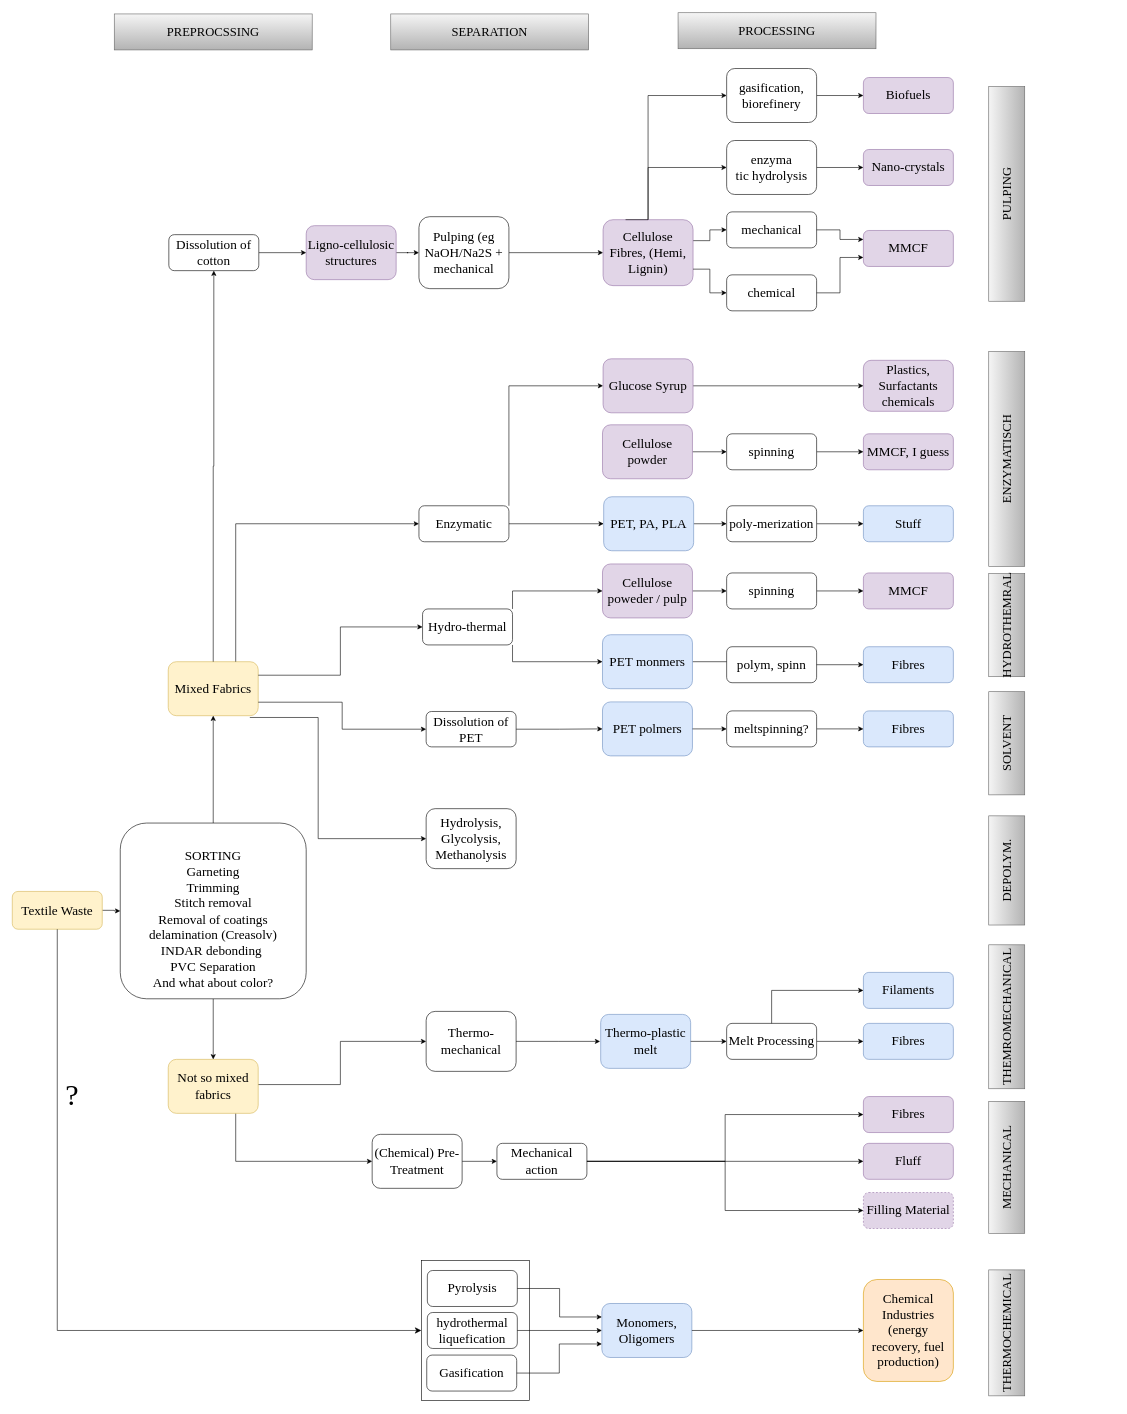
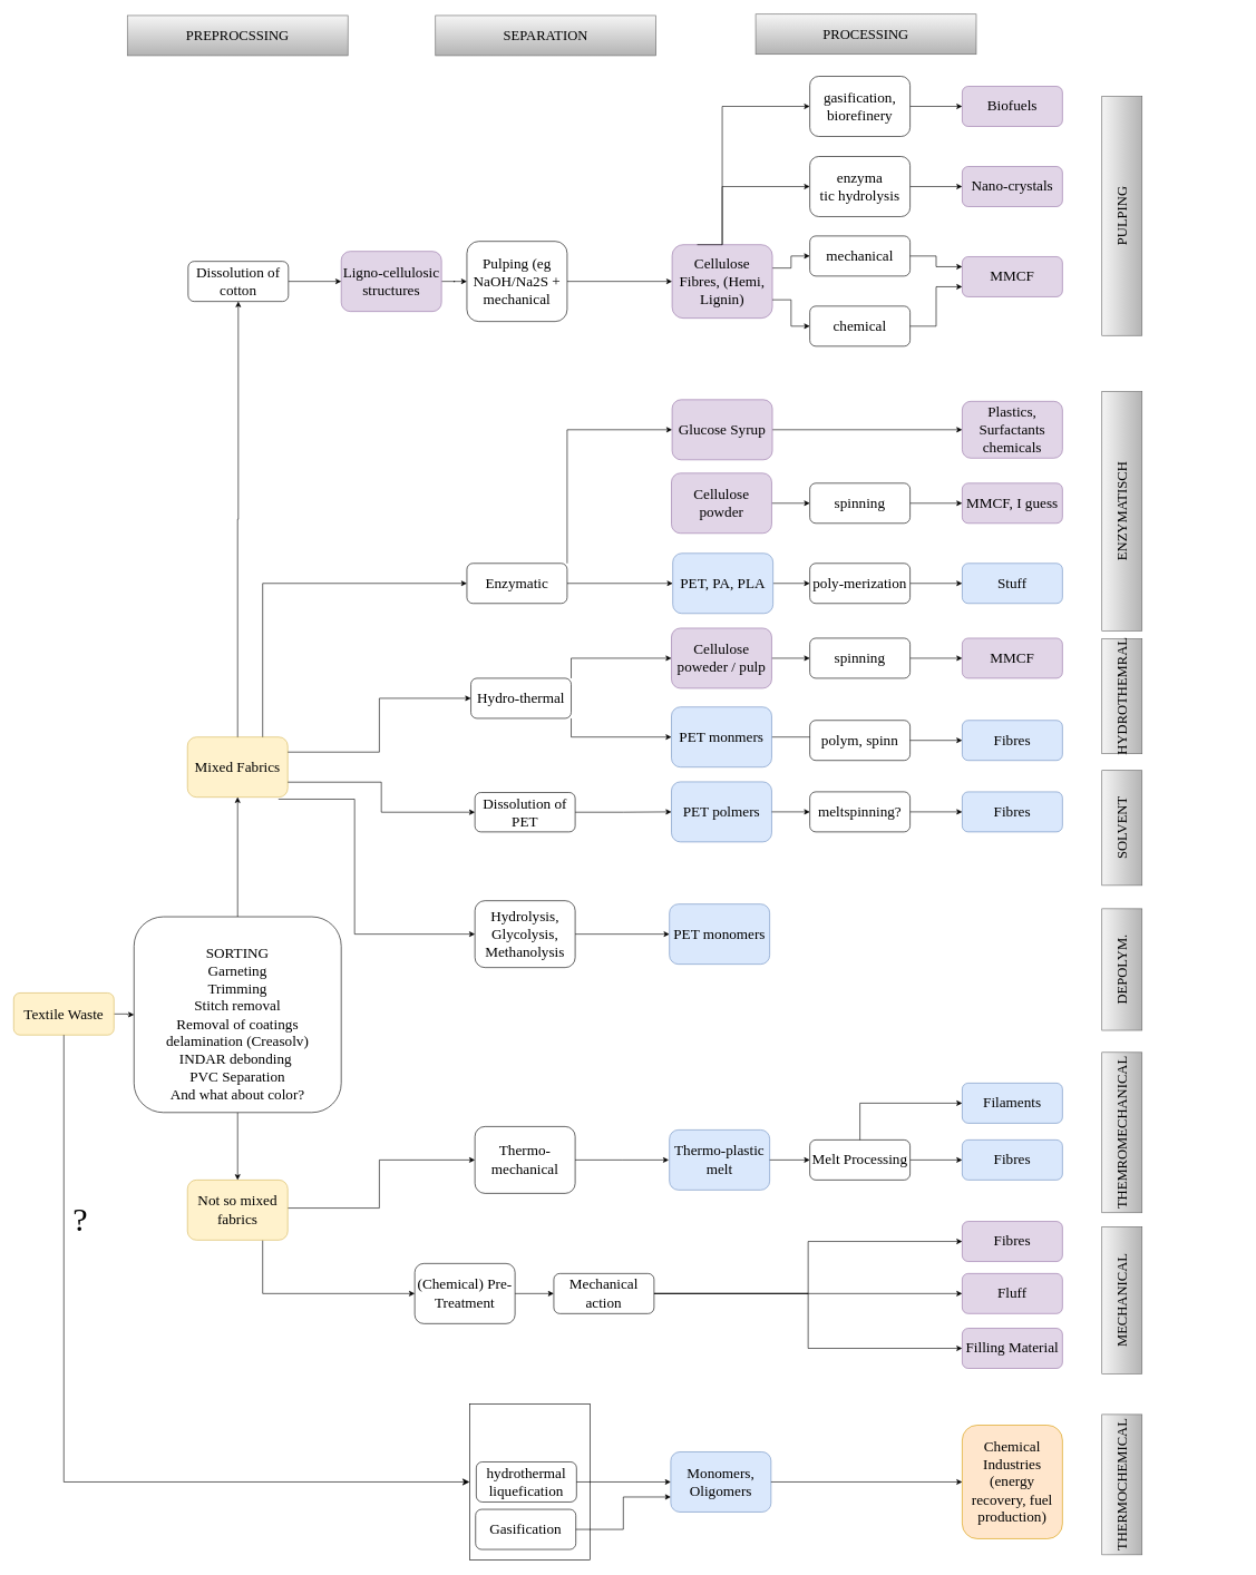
+ <mxCell id="51" value="" style="edgeStyle=orthogonalEdgeStyle;rounded=0;orthogonalLoop=1;jettySize=auto;html=1;" parent="1" source="52" target="54" edge="1"><mxGeometry relative="1" as="geometry" /></mxCell>
+ <mxCell id="54" value="PET monomers" style="rounded=1;whiteSpace=wrap;html=1;fontFamily=Rubik light;fontSize=22;fillColor=#dae8fc;strokeColor=#6c8ebf;" parent="1" vertex="1"><mxGeometry x="1001" y="1352" width="150" height="90" as="geometry" /></mxCell>
- <mxCell id="10" value="Filling Material" style="rounded=1;whiteSpace=wrap;html=1;fontFamily=Rubik light;fontSize=22;fillColor=#e1d5e7;strokeColor=#9673a6;dashed=1;" parent="1" vertex="1"><mxGeometry x="1439" y="1987" width="150" height="60" as="geometry" /></mxCell>
+ <mxCell id="10" value="Filling Material" style="rounded=1;whiteSpace=wrap;html=1;fontFamily=Rubik light;fontSize=22;fillColor=#e1d5e7;strokeColor=#9673a6;" parent="1" vertex="1"><mxGeometry x="1439" y="1987" width="150" height="60" as="geometry" /></mxCell>
- <mxCell id="95" value="Pyrolysis" style="rounded=1;whiteSpace=wrap;html=1;fontFamily=Rubik light;fontSize=22;" parent="1" vertex="1"><mxGeometry x="712" y="2117" width="150" height="60" as="geometry" /></mxCell>
- <mxCell id="99" value="" style="edgeStyle=orthogonalEdgeStyle;rounded=0;orthogonalLoop=1;jettySize=auto;html=1;exitX=1;exitY=0.5;exitDx=0;exitDy=0;entryX=0;entryY=0.25;entryDx=0;entryDy=0;" parent="1" source="95" target="98" edge="1"><mxGeometry relative="1" as="geometry"><mxPoint x="365" y="1890" as="sourcePoint" /><mxPoint x="365" y="2112" as="targetPoint" /></mxGeometry></mxCell>
